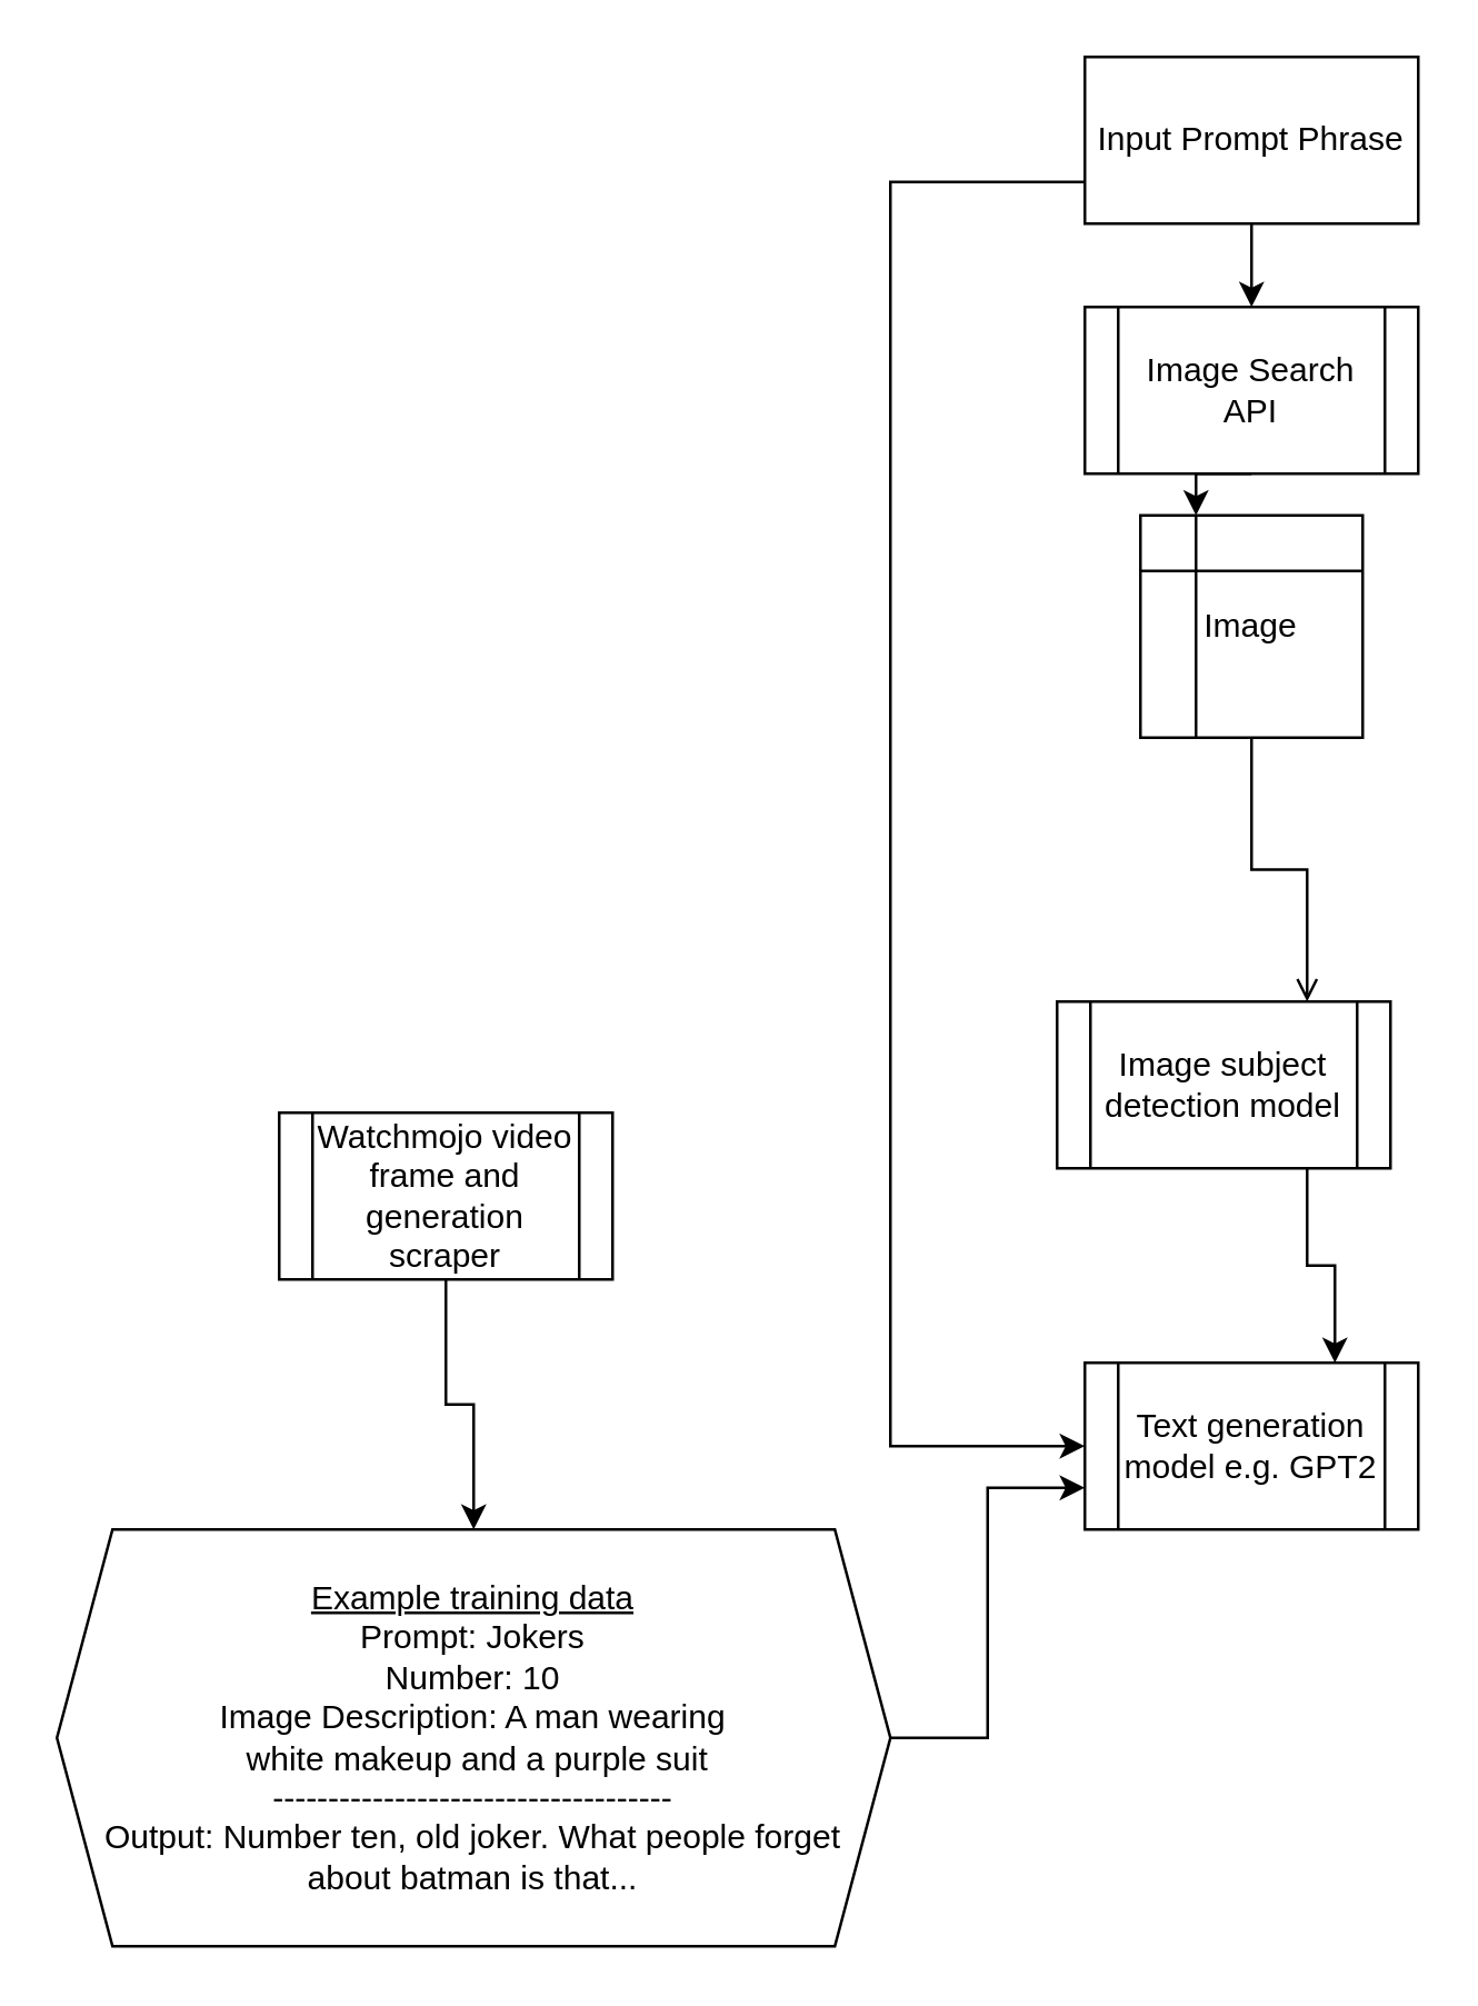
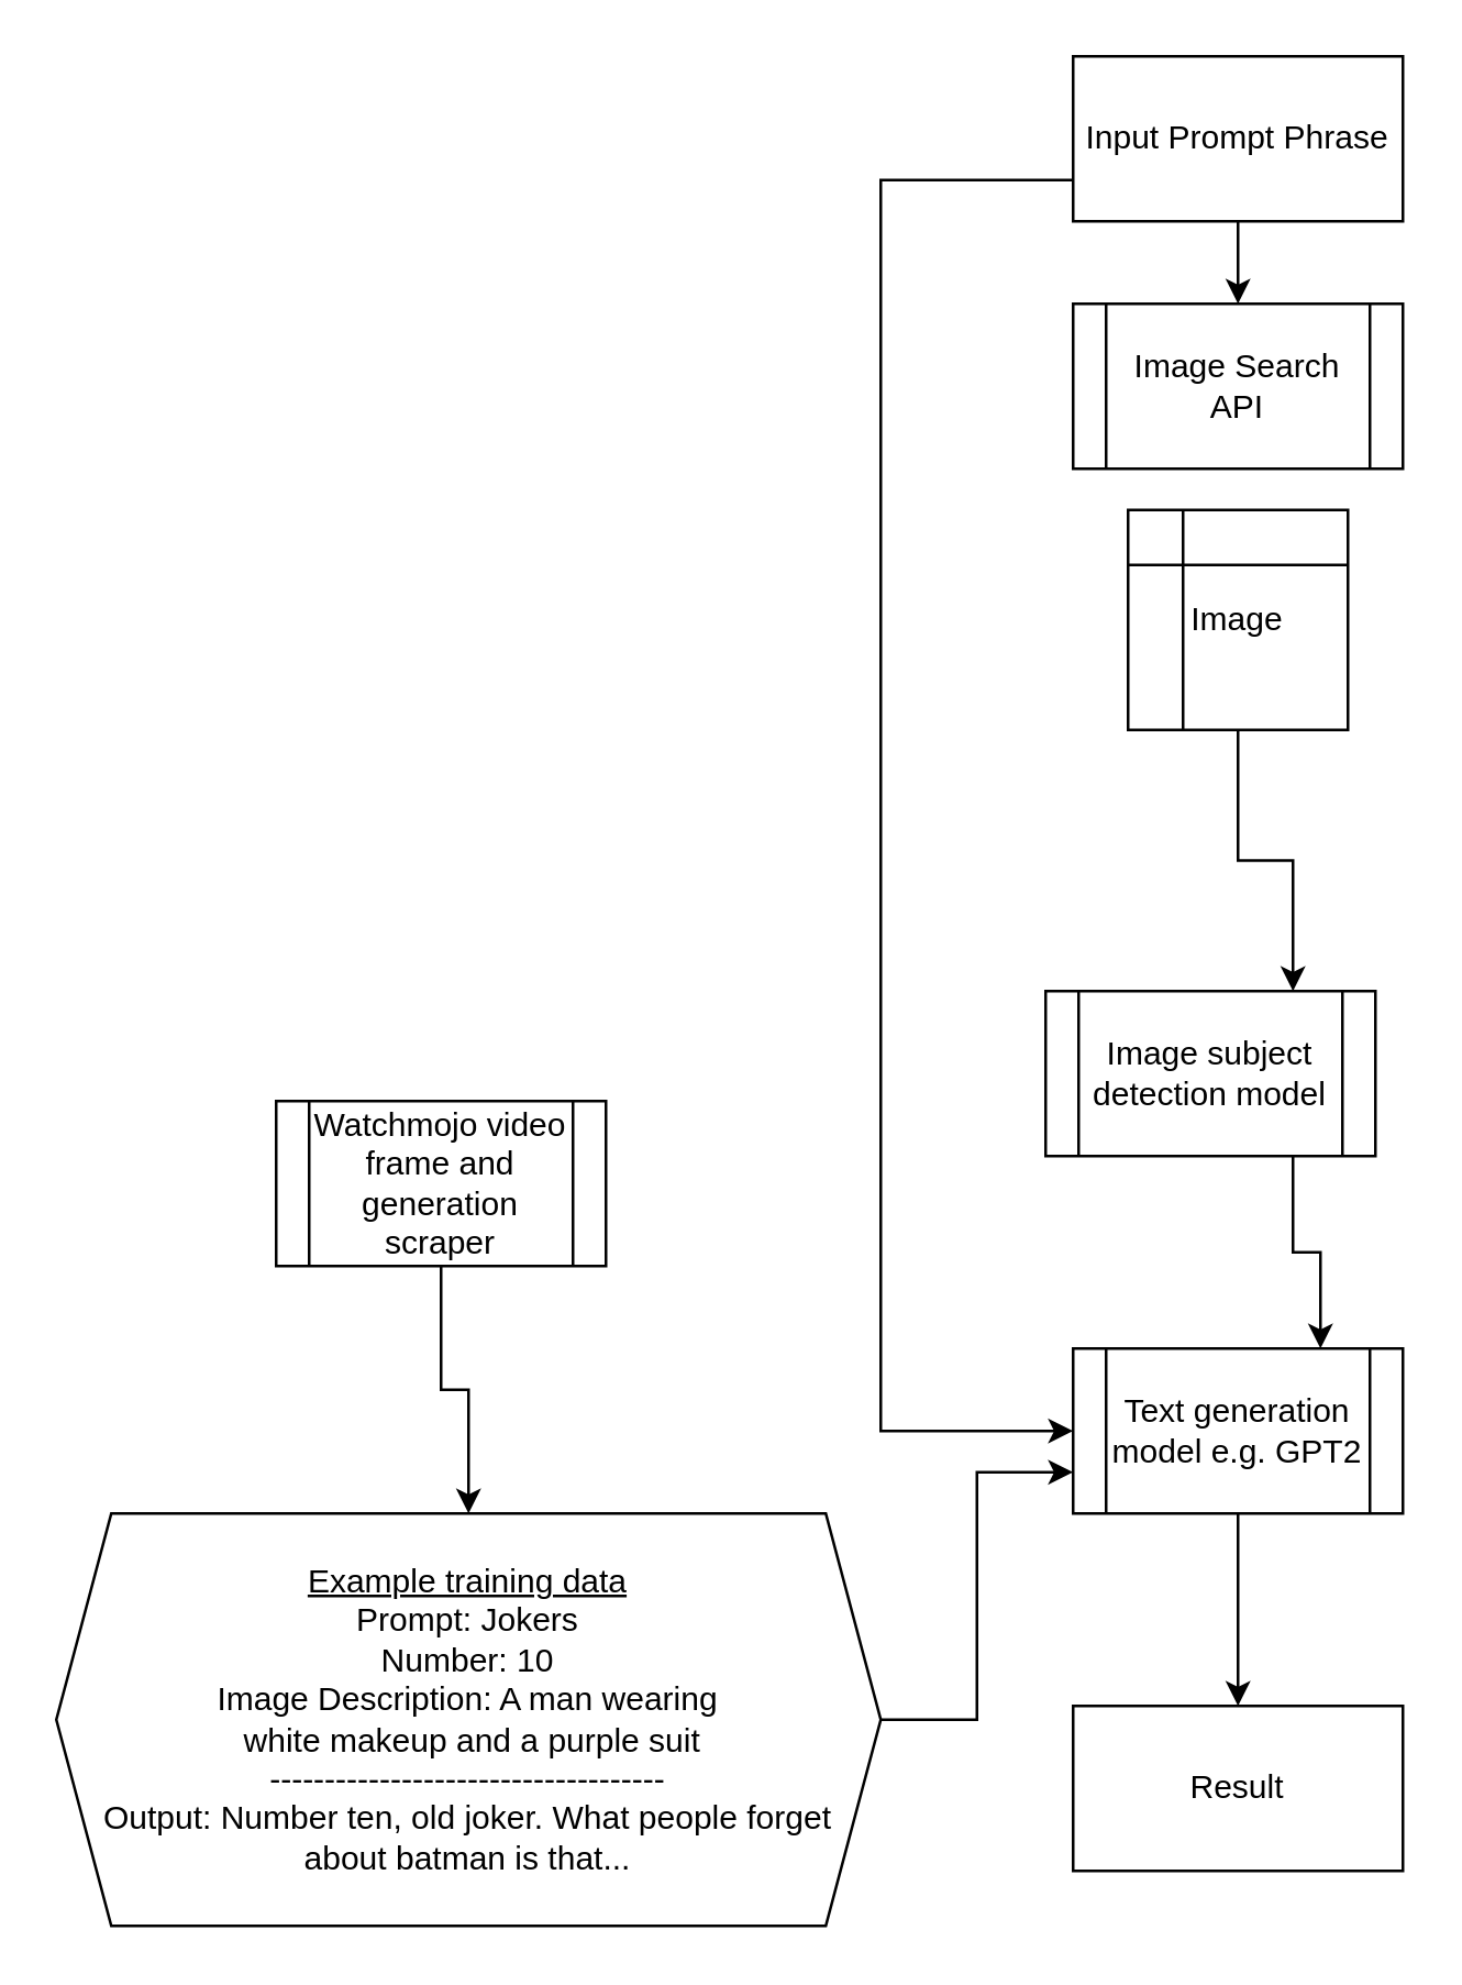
- <mxCell id="5" style="edgeStyle=orthogonalEdgeStyle;rounded=0;orthogonalLoop=1;jettySize=auto;html=1;exitX=0.5;exitY=1;exitDx=0;exitDy=0;entryX=0.25;entryY=0;entryDx=0;entryDy=0;" edge="1" parent="1" source="6" target="8"><mxGeometry relative="1" as="geometry" /></mxCell>
- <mxCell id="7" style="edgeStyle=orthogonalEdgeStyle;rounded=0;orthogonalLoop=1;jettySize=auto;html=1;exitX=0.5;exitY=1;exitDx=0;exitDy=0;entryX=0.75;entryY=0;entryDx=0;entryDy=0;endArrow=open;" edge="1" parent="1" source="8" target="10"><mxGeometry relative="1" as="geometry" /></mxCell>
+ <mxCell id="7" style="edgeStyle=orthogonalEdgeStyle;rounded=0;orthogonalLoop=1;jettySize=auto;html=1;exitX=0.5;exitY=1;exitDx=0;exitDy=0;entryX=0.75;entryY=0;entryDx=0;entryDy=0;" edge="1" parent="1" source="8" target="10"><mxGeometry relative="1" as="geometry" /></mxCell>
+ <mxCell id="11" style="edgeStyle=orthogonalEdgeStyle;rounded=0;orthogonalLoop=1;jettySize=auto;html=1;exitX=0.5;exitY=1;exitDx=0;exitDy=0;entryX=0.5;entryY=0;entryDx=0;entryDy=0;" edge="1" parent="1" source="12" target="13"><mxGeometry relative="1" as="geometry" /></mxCell>
+ <mxCell id="13" value="Result" style="rounded=0;whiteSpace=wrap;html=1;" vertex="1" parent="1"><mxGeometry x="390" y="620" width="120" height="60" as="geometry" /></mxCell>
